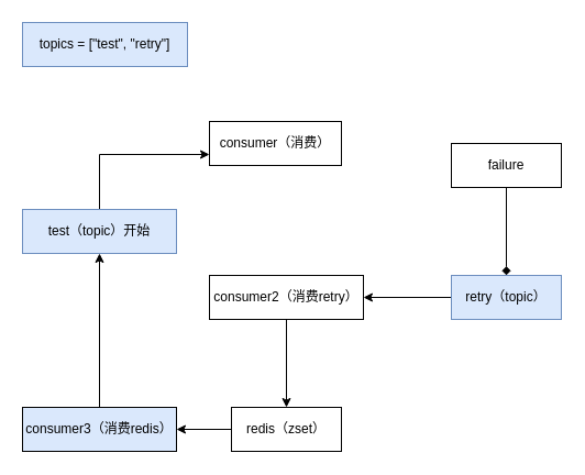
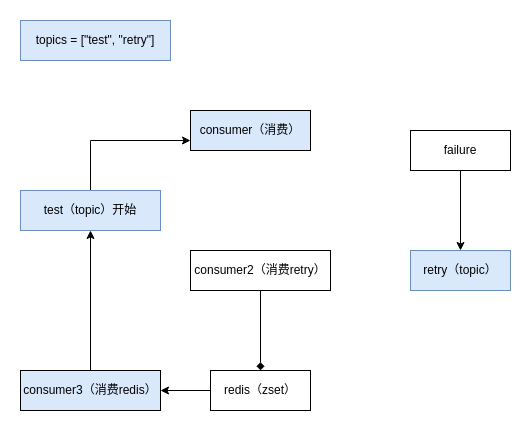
- <mxCell id="2" value="consumer（消费）" style="rounded=0;whiteSpace=wrap;html=1;" vertex="1" parent="1"><mxGeometry x="190" y="110" width="120" height="40" as="geometry" /></mxCell>
+ <mxCell id="2" value="consumer（消费）" style="rounded=0;whiteSpace=wrap;html=1;fillColor=#dae8fc;" vertex="1" parent="1"><mxGeometry x="190" y="110" width="120" height="40" as="geometry" /></mxCell>
- <mxCell id="3" value="" style="edgeStyle=orthogonalEdgeStyle;rounded=0;orthogonalLoop=1;jettySize=auto;html=1;endArrow=diamond;" edge="1" parent="1" source="4" target="6"><mxGeometry relative="1" as="geometry" /></mxCell>
+ <mxCell id="3" value="" style="edgeStyle=orthogonalEdgeStyle;rounded=0;orthogonalLoop=1;jettySize=auto;html=1;" edge="1" parent="1" source="4" target="6"><mxGeometry relative="1" as="geometry" /></mxCell>
- <mxCell id="5" value="" style="edgeStyle=orthogonalEdgeStyle;rounded=0;orthogonalLoop=1;jettySize=auto;html=1;" edge="1" parent="1" source="6" target="8"><mxGeometry relative="1" as="geometry" /></mxCell>
- <mxCell id="7" value="" style="edgeStyle=orthogonalEdgeStyle;rounded=0;orthogonalLoop=1;jettySize=auto;html=1;" edge="1" parent="1" source="8" target="10"><mxGeometry relative="1" as="geometry" /></mxCell>
+ <mxCell id="7" value="" style="edgeStyle=orthogonalEdgeStyle;rounded=0;orthogonalLoop=1;jettySize=auto;html=1;endArrow=diamond;" edge="1" parent="1" source="8" target="10"><mxGeometry relative="1" as="geometry" /></mxCell>
